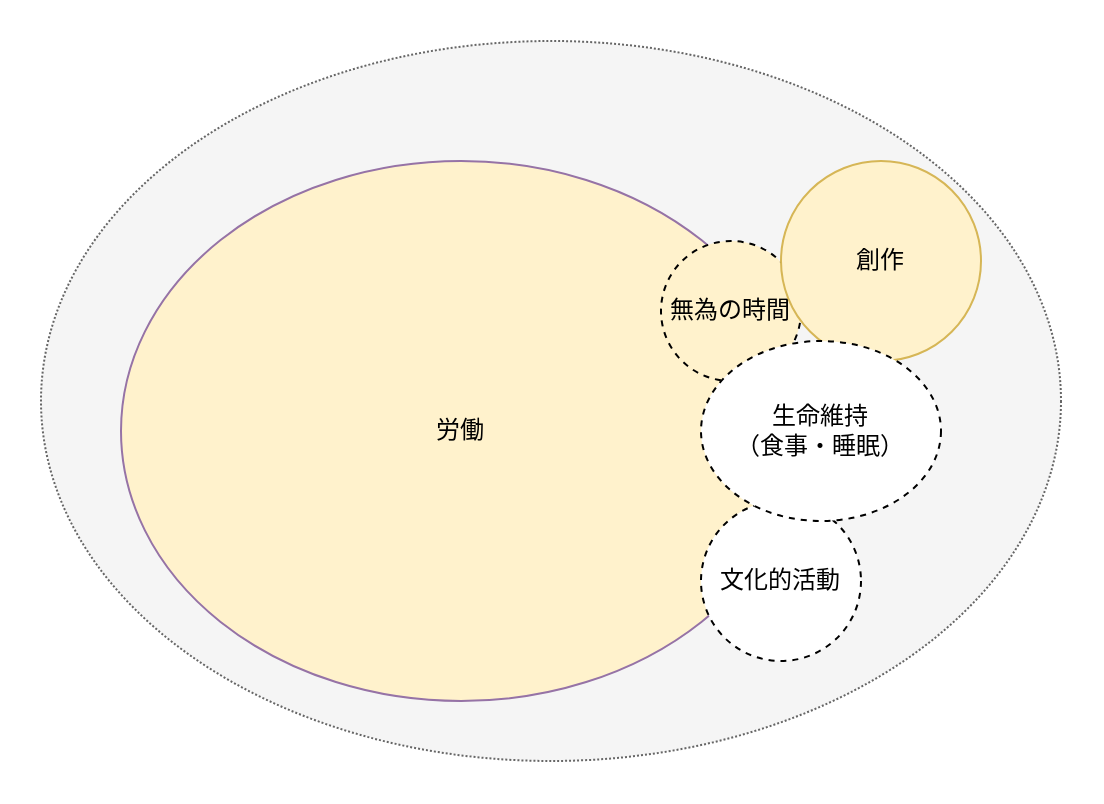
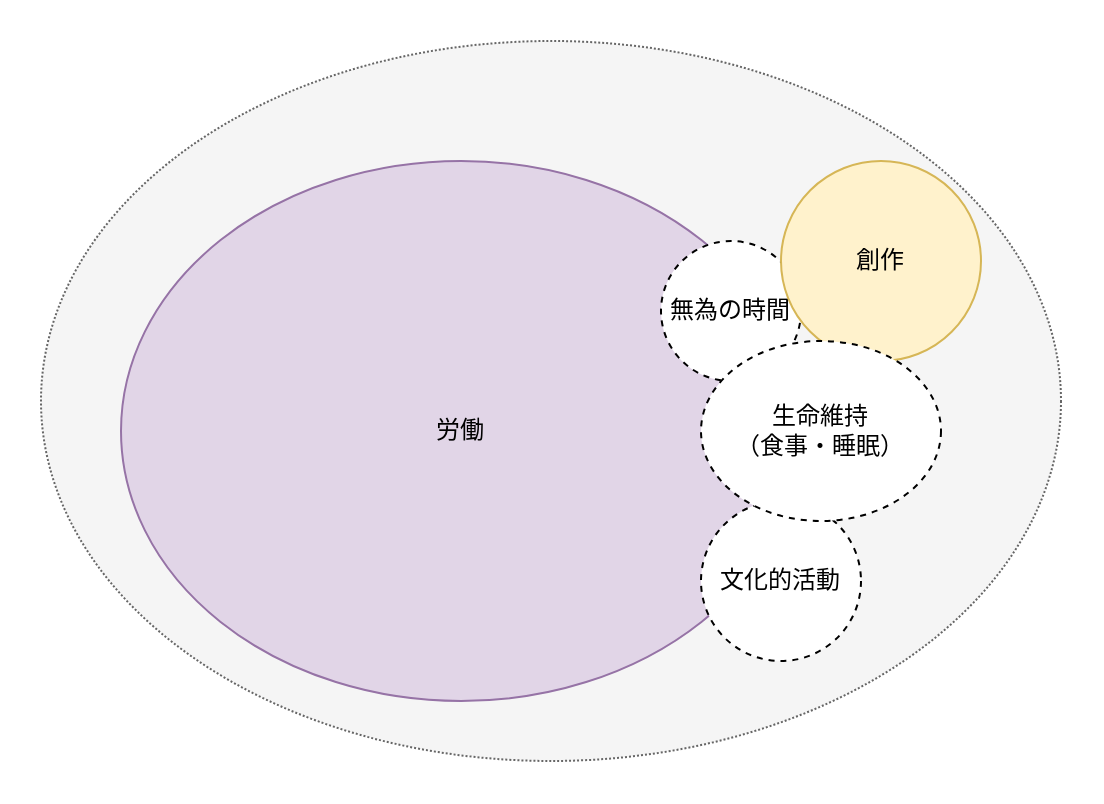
- <mxCell id="4" value="無為の時間" style="ellipse;whiteSpace=wrap;html=1;dashed=1;fillColor=#fff2cc;" vertex="1" parent="1"><mxGeometry x="330" y="120" width="70" height="70" as="geometry" /></mxCell>
+ <mxCell id="4" value="無為の時間" style="ellipse;whiteSpace=wrap;html=1;dashed=1;" vertex="1" parent="1"><mxGeometry x="330" y="120" width="70" height="70" as="geometry" /></mxCell>
- <mxCell id="3" value="労働" style="ellipse;whiteSpace=wrap;html=1;fillColor=#fff2cc;strokeColor=#9673a6;" vertex="1" parent="1"><mxGeometry x="60" y="80" width="340" height="270" as="geometry" /></mxCell>
+ <mxCell id="3" value="労働" style="ellipse;whiteSpace=wrap;html=1;fillColor=#e1d5e7;strokeColor=#9673a6;" vertex="1" parent="1"><mxGeometry x="60" y="80" width="340" height="270" as="geometry" /></mxCell>
